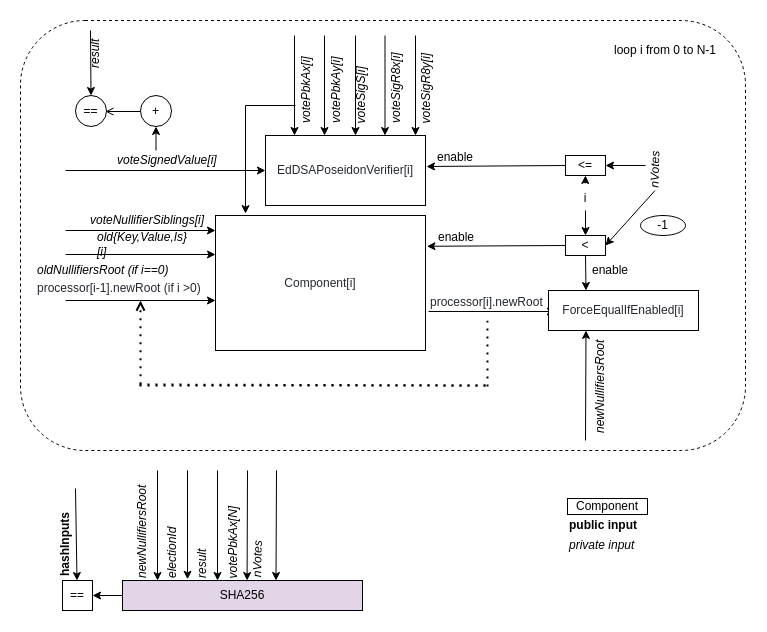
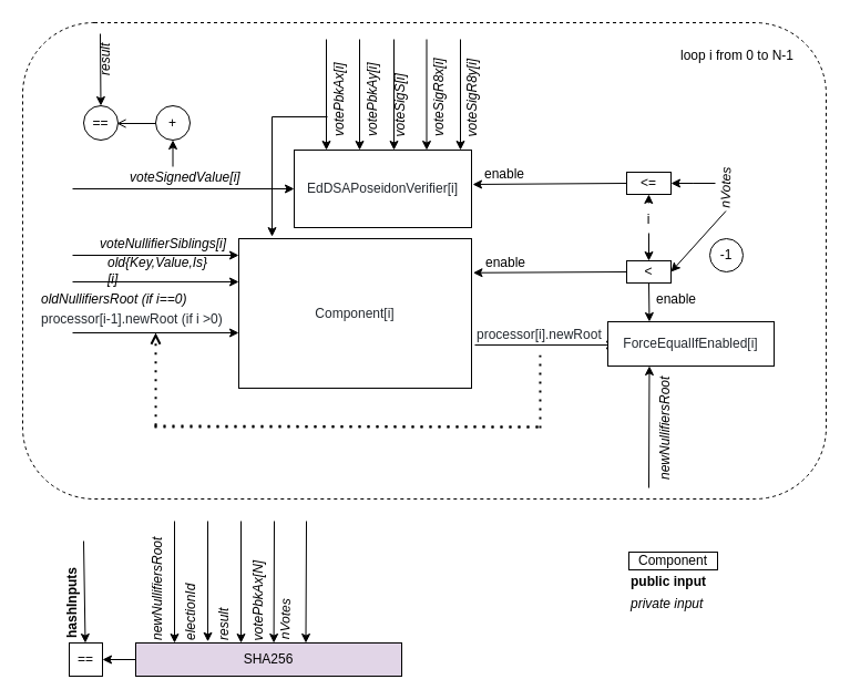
- <mxCell id="59" value="-1" style="ellipse;whiteSpace=wrap;html=1;aspect=fixed;align=center;" parent="1" vertex="1"><mxGeometry x="640" y="215" width="45" height="20" as="geometry" /></mxCell>
+ <mxCell id="59" value="-1" style="ellipse;whiteSpace=wrap;html=1;aspect=fixed;align=center;" parent="1" vertex="1"><mxGeometry x="640" y="215" width="30" height="30" as="geometry" /></mxCell>
